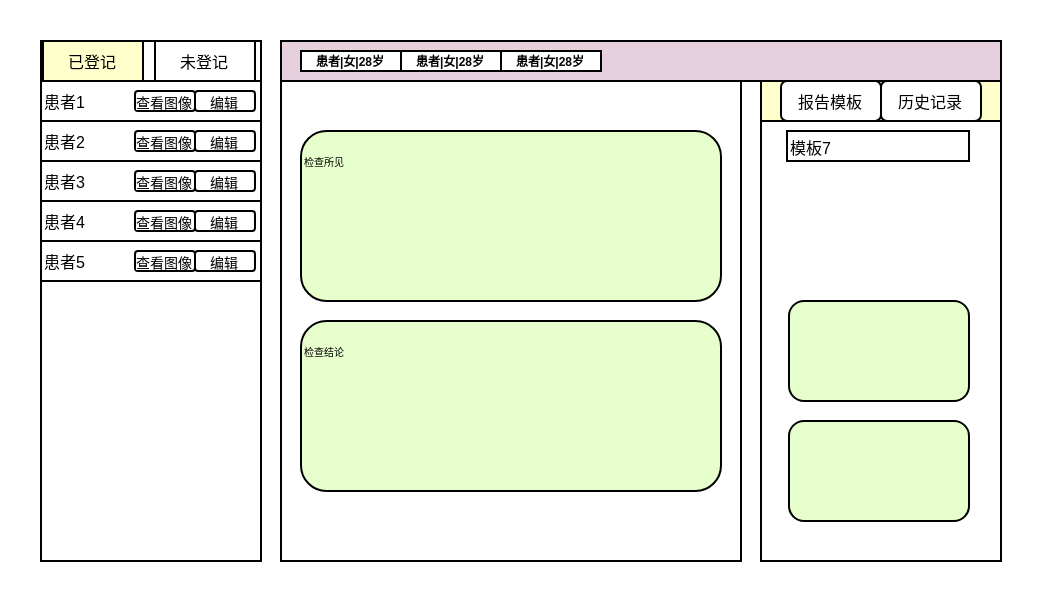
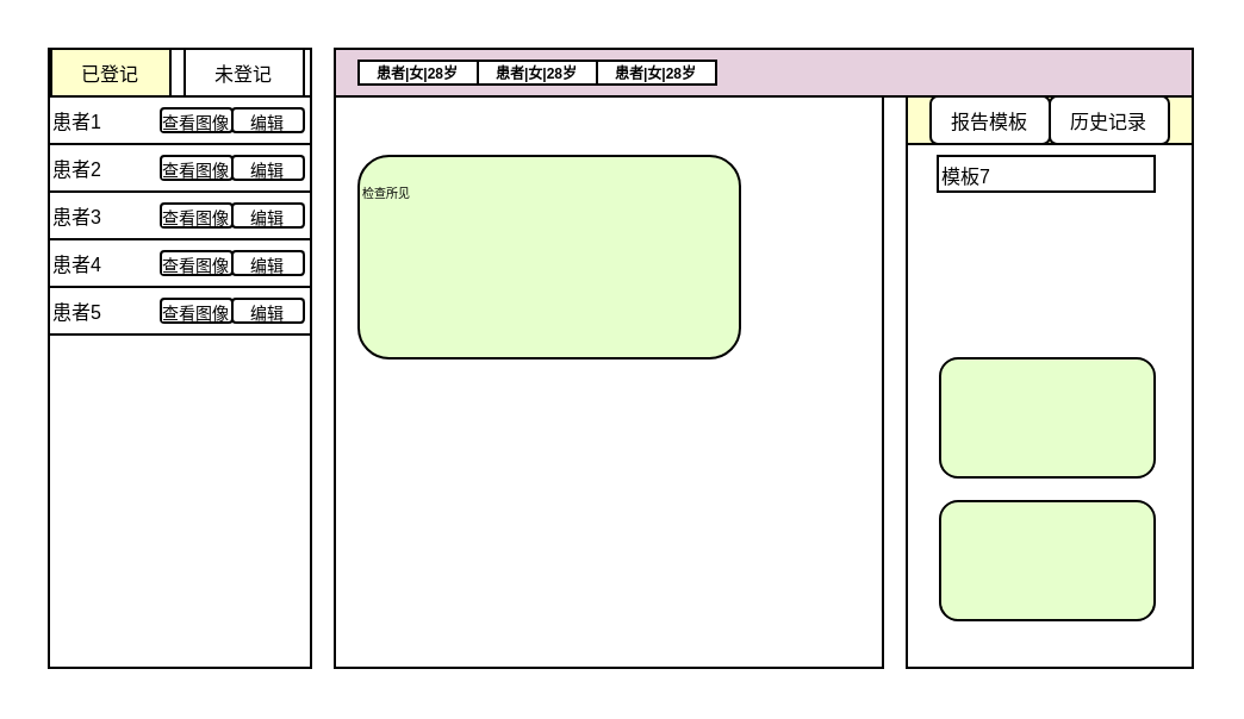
- <mxCell id="24" value="&lt;span style=&quot;font-size: 5px;&quot;&gt;检查所见&lt;/span&gt;" style="rounded=1;whiteSpace=wrap;html=1;fillColor=#E6FFCC;align=left;verticalAlign=top;" vertex="1" parent="1"><mxGeometry x="150" y="65" width="210" height="85" as="geometry" /></mxCell>
+ <mxCell id="24" value="&lt;span style=&quot;font-size: 5px;&quot;&gt;检查所见&lt;/span&gt;" style="rounded=1;whiteSpace=wrap;html=1;fillColor=#E6FFCC;align=left;verticalAlign=top;" vertex="1" parent="1"><mxGeometry x="150" y="65" width="160" height="85" as="geometry" /></mxCell>
- <mxCell id="25" value="&lt;span style=&quot;font-size: 5px;&quot;&gt;检查结论&lt;/span&gt;" style="rounded=1;whiteSpace=wrap;html=1;fillColor=#E6FFCC;align=left;verticalAlign=top;" vertex="1" parent="1"><mxGeometry x="150" y="160" width="210" height="85" as="geometry" /></mxCell>
